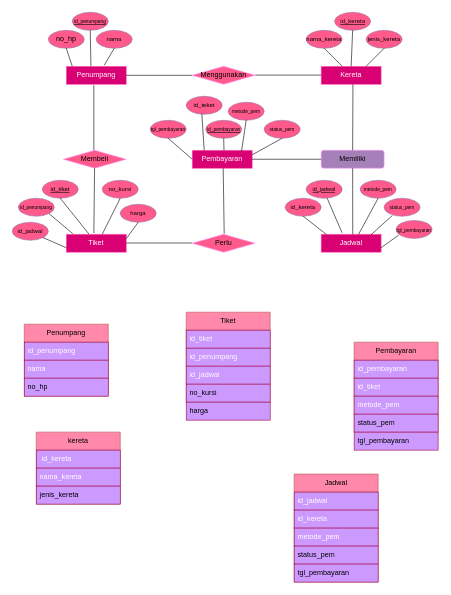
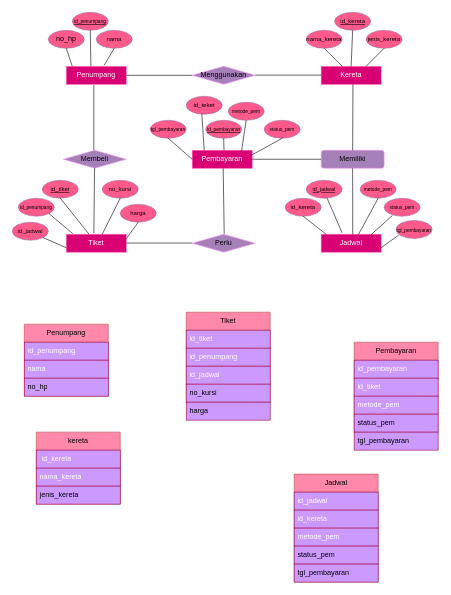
- <mxCell id="7" value="Menggunakan" style="rhombus;whiteSpace=wrap;html=1;fillColor=#ff5a8b;strokeColor=#FF99FF;" vertex="1" parent="1"><mxGeometry x="320" y="110" width="105" height="30" as="geometry" /></mxCell>
+ <mxCell id="7" value="Menggunakan" style="rhombus;whiteSpace=wrap;html=1;fillColor=#A680B8;strokeColor=#FF99FF;" vertex="1" parent="1"><mxGeometry x="320" y="110" width="105" height="30" as="geometry" /></mxCell>
- <mxCell id="9" value="Membeli" style="rhombus;whiteSpace=wrap;html=1;fillColor=#ff5a8b;strokeColor=#FF99FF;" vertex="1" parent="1"><mxGeometry x="105" y="250" width="105" height="30" as="geometry" /></mxCell>
+ <mxCell id="9" value="Membeli" style="rhombus;whiteSpace=wrap;html=1;fillColor=#A680B8;strokeColor=#FF99FF;" vertex="1" parent="1"><mxGeometry x="105" y="250" width="105" height="30" as="geometry" /></mxCell>
- <mxCell id="10" value="Perlu" style="rhombus;whiteSpace=wrap;html=1;fillColor=#ff5a8b;strokeColor=#FF99FF;" vertex="1" parent="1"><mxGeometry x="320" y="390" width="105" height="30" as="geometry" /></mxCell>
+ <mxCell id="10" value="Perlu" style="rhombus;whiteSpace=wrap;html=1;fillColor=#A680B8;strokeColor=#FF99FF;" vertex="1" parent="1"><mxGeometry x="320" y="390" width="105" height="30" as="geometry" /></mxCell>
